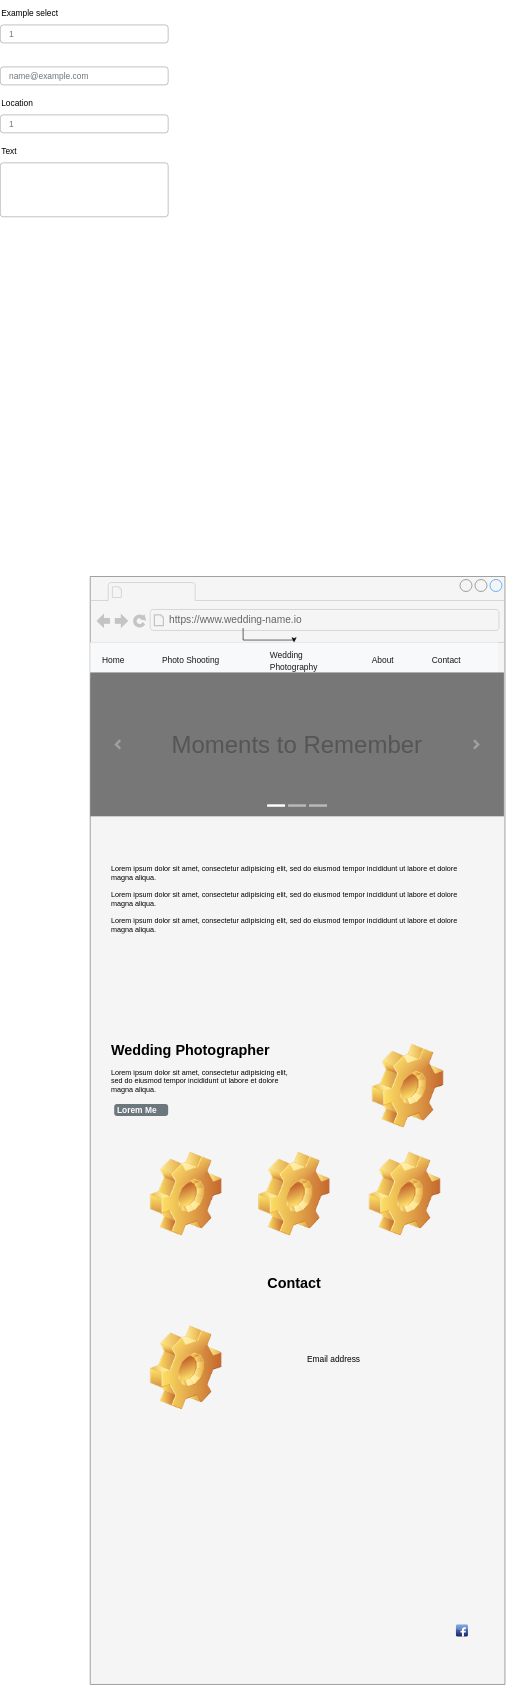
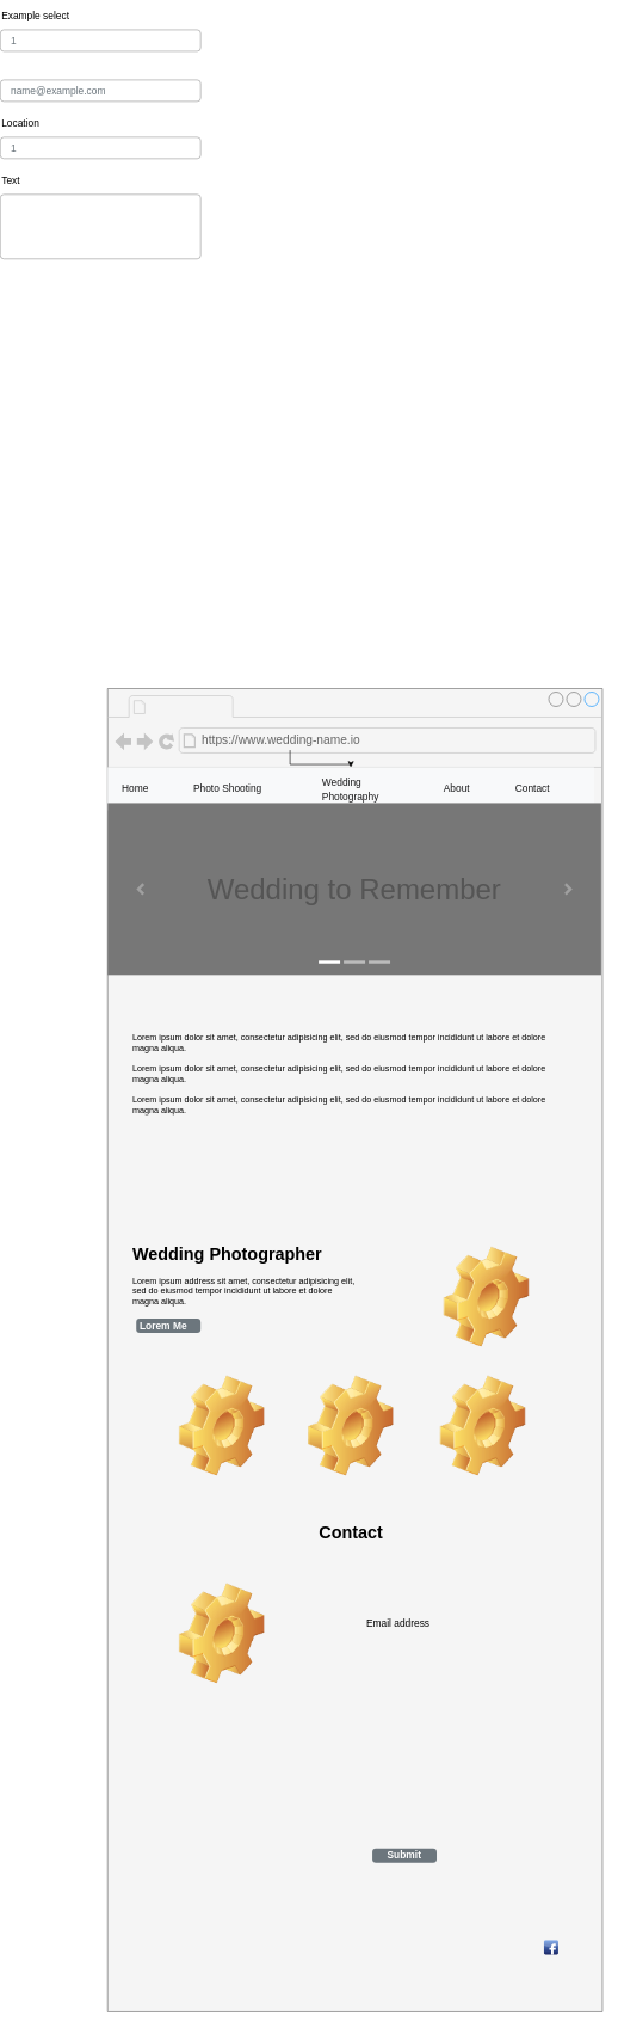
- <mxCell id="13" value="Moments to Remember" style="html=1;shadow=0;dashed=0;strokeColor=none;strokeWidth=1;fillColor=#777777;fontColor=#555555;whiteSpace=wrap;align=center;verticalAlign=middle;fontStyle=0;fontSize=40;" parent="2" vertex="1"><mxGeometry y="160" width="690" height="240" as="geometry" /></mxCell>
+ <mxCell id="13" value="Wedding to Remember" style="html=1;shadow=0;dashed=0;strokeColor=none;strokeWidth=1;fillColor=#777777;fontColor=#555555;whiteSpace=wrap;align=center;verticalAlign=middle;fontStyle=0;fontSize=40;" parent="2" vertex="1"><mxGeometry y="160" width="690" height="240" as="geometry" /></mxCell>
- <mxCell id="19" value="&lt;h1&gt;Wedding Photographer&lt;/h1&gt;&lt;p&gt;Lorem ipsum dolor sit amet, consectetur adipisicing elit, sed do eiusmod tempor incididunt ut labore et dolore magna aliqua.&lt;/p&gt;" style="text;html=1;strokeColor=none;fillColor=none;spacing=5;spacingTop=-20;whiteSpace=wrap;overflow=hidden;rounded=0;" parent="2" vertex="1"><mxGeometry x="30" y="770" width="320" height="120" as="geometry" /></mxCell>
+ <mxCell id="19" value="&lt;h1&gt;Wedding Photographer&lt;/h1&gt;&lt;p&gt;Lorem ipsum address sit amet, consectetur adipisicing elit, sed do eiusmod tempor incididunt ut labore et dolore magna aliqua.&lt;/p&gt;" style="text;html=1;strokeColor=none;fillColor=none;spacing=5;spacingTop=-20;whiteSpace=wrap;overflow=hidden;rounded=0;" parent="2" vertex="1"><mxGeometry x="30" y="770" width="320" height="120" as="geometry" /></mxCell>
+ <mxCell id="27" value="Submit" style="html=1;shadow=0;dashed=0;shape=mxgraph.bootstrap.rrect;rSize=5;strokeColor=none;strokeWidth=1;fillColor=#6C767D;fontColor=#FFFFFF;whiteSpace=wrap;align=center;verticalAlign=middle;spacingLeft=0;fontStyle=1;fontSize=14;spacing=5;" parent="2" vertex="1"><mxGeometry x="370" y="1620" width="90" height="20" as="geometry" /></mxCell>
